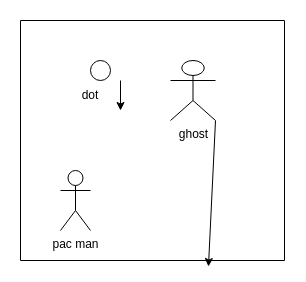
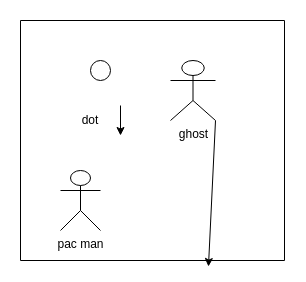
- <mxCell id="7" value="dot" style="text;html=1;strokeColor=none;fillColor=none;align=center;verticalAlign=middle;whiteSpace=wrap;rounded=0;" vertex="1" parent="2"><mxGeometry x="40" y="60" width="60" height="30" as="geometry" /></mxCell>
+ <mxCell id="7" value="dot" style="text;html=1;strokeColor=none;fillColor=none;align=center;verticalAlign=middle;whiteSpace=wrap;rounded=0;" vertex="1" parent="2"><mxGeometry x="40" y="85" width="60" height="30" as="geometry" /></mxCell>
- <mxCell id="6" value="pac man" style="shape=umlActor;verticalLabelPosition=bottom;verticalAlign=top;html=1;outlineConnect=0;" vertex="1" parent="2"><mxGeometry x="40" y="150" width="30" height="60" as="geometry" /></mxCell>
+ <mxCell id="6" value="pac man" style="shape=umlActor;verticalLabelPosition=bottom;verticalAlign=top;html=1;outlineConnect=0;" vertex="1" parent="2"><mxGeometry x="40" y="150" width="40" height="60" as="geometry" /></mxCell>
